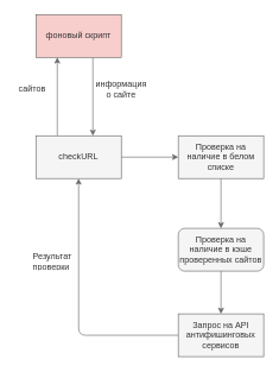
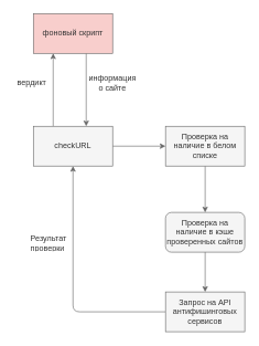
- <mxCell id="14" value="сайтов" style="text;strokeColor=none;fillColor=none;align=left;verticalAlign=middle;spacingLeft=4;spacingRight=4;overflow=hidden;points=[[0,0.5],[1,0.5]];portConstraint=eastwest;rotatable=0;whiteSpace=wrap;html=1;fontColor=#333333;" vertex="1" parent="1"><mxGeometry x="20" y="110" width="80" height="30" as="geometry" /></mxCell>
+ <mxCell id="14" value="вердикт" style="text;strokeColor=none;fillColor=none;align=left;verticalAlign=middle;spacingLeft=4;spacingRight=4;overflow=hidden;points=[[0,0.5],[1,0.5]];portConstraint=eastwest;rotatable=0;whiteSpace=wrap;html=1;fontColor=#333333;" vertex="1" parent="1"><mxGeometry x="20" y="110" width="80" height="30" as="geometry" /></mxCell>
